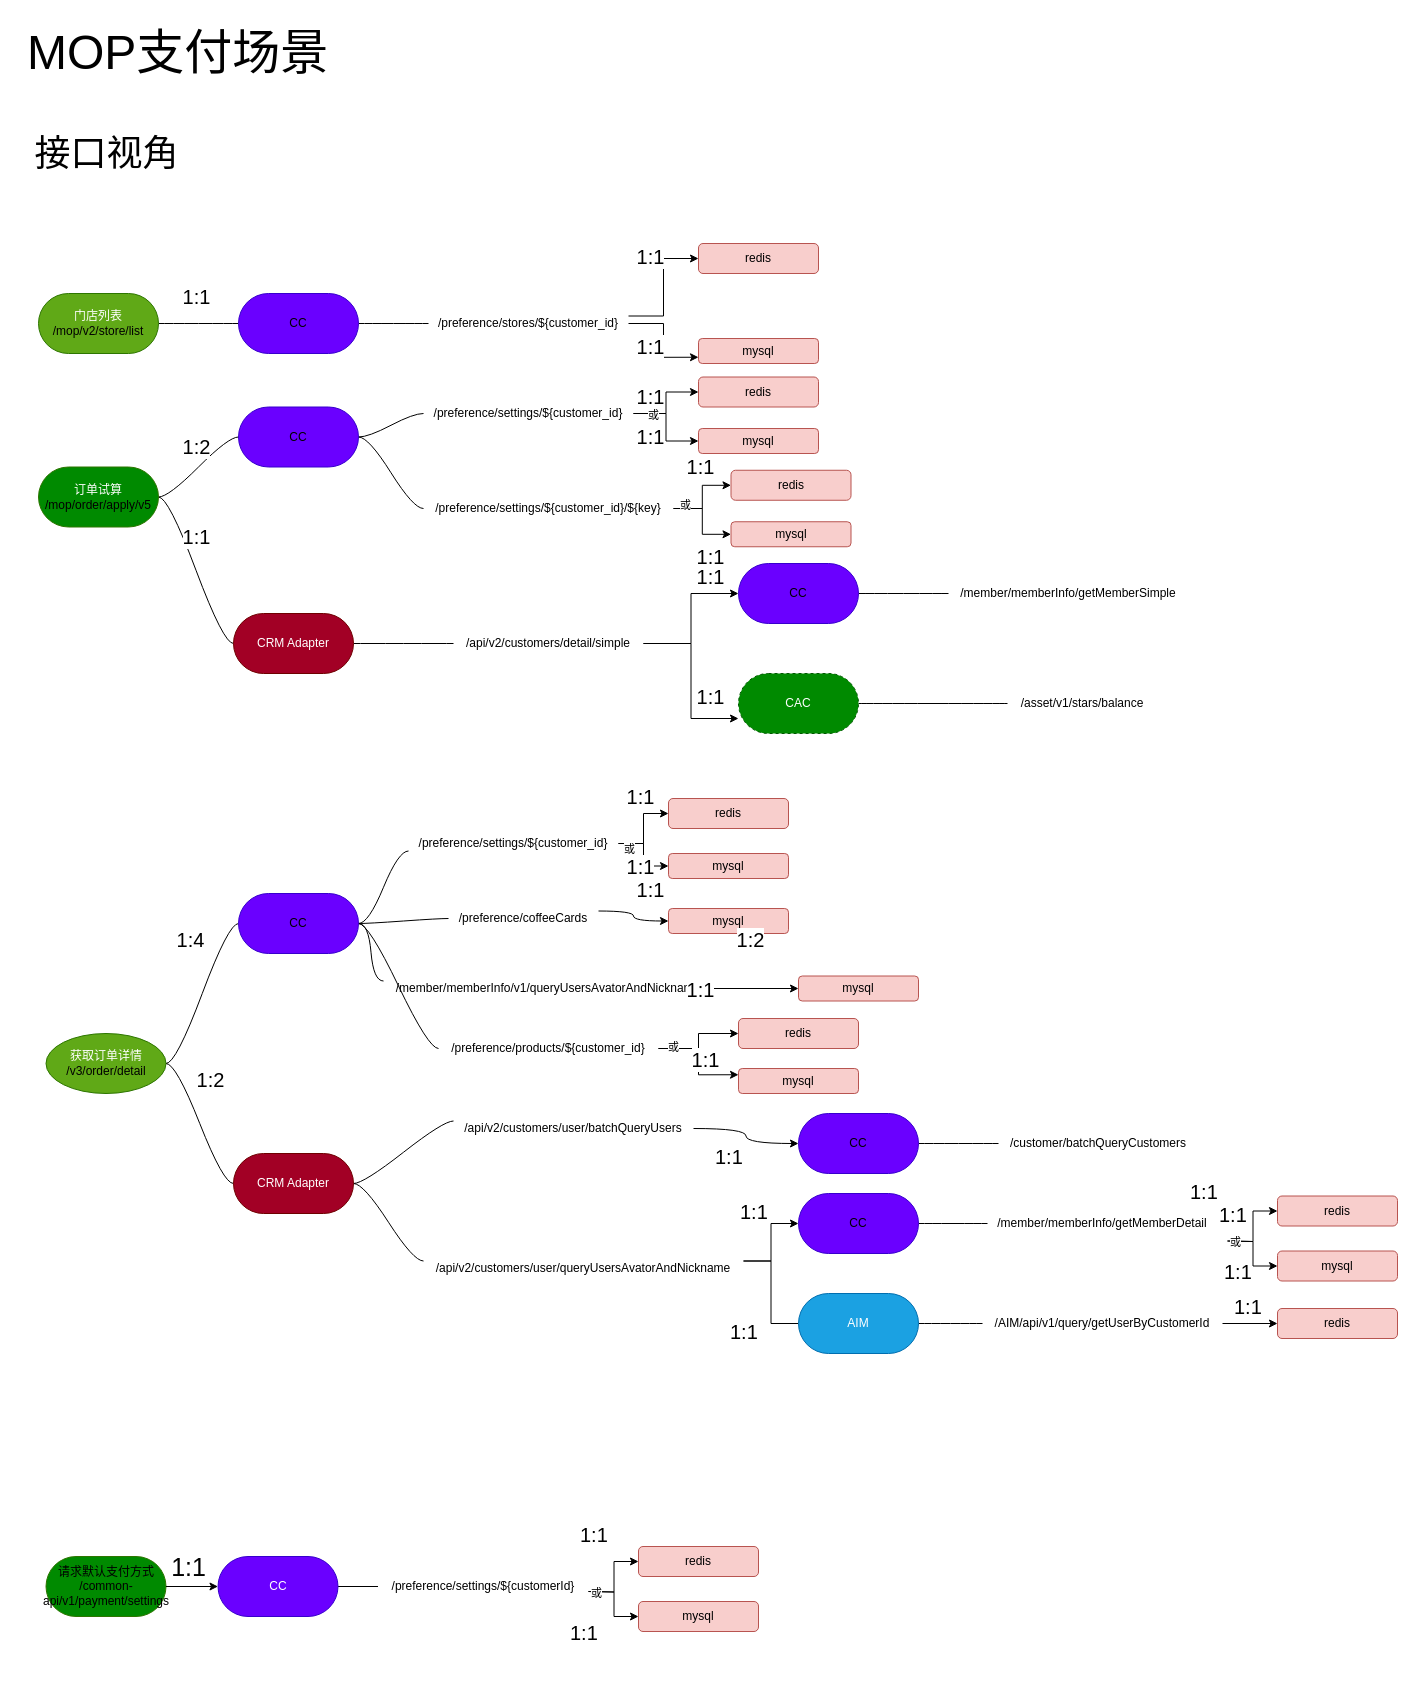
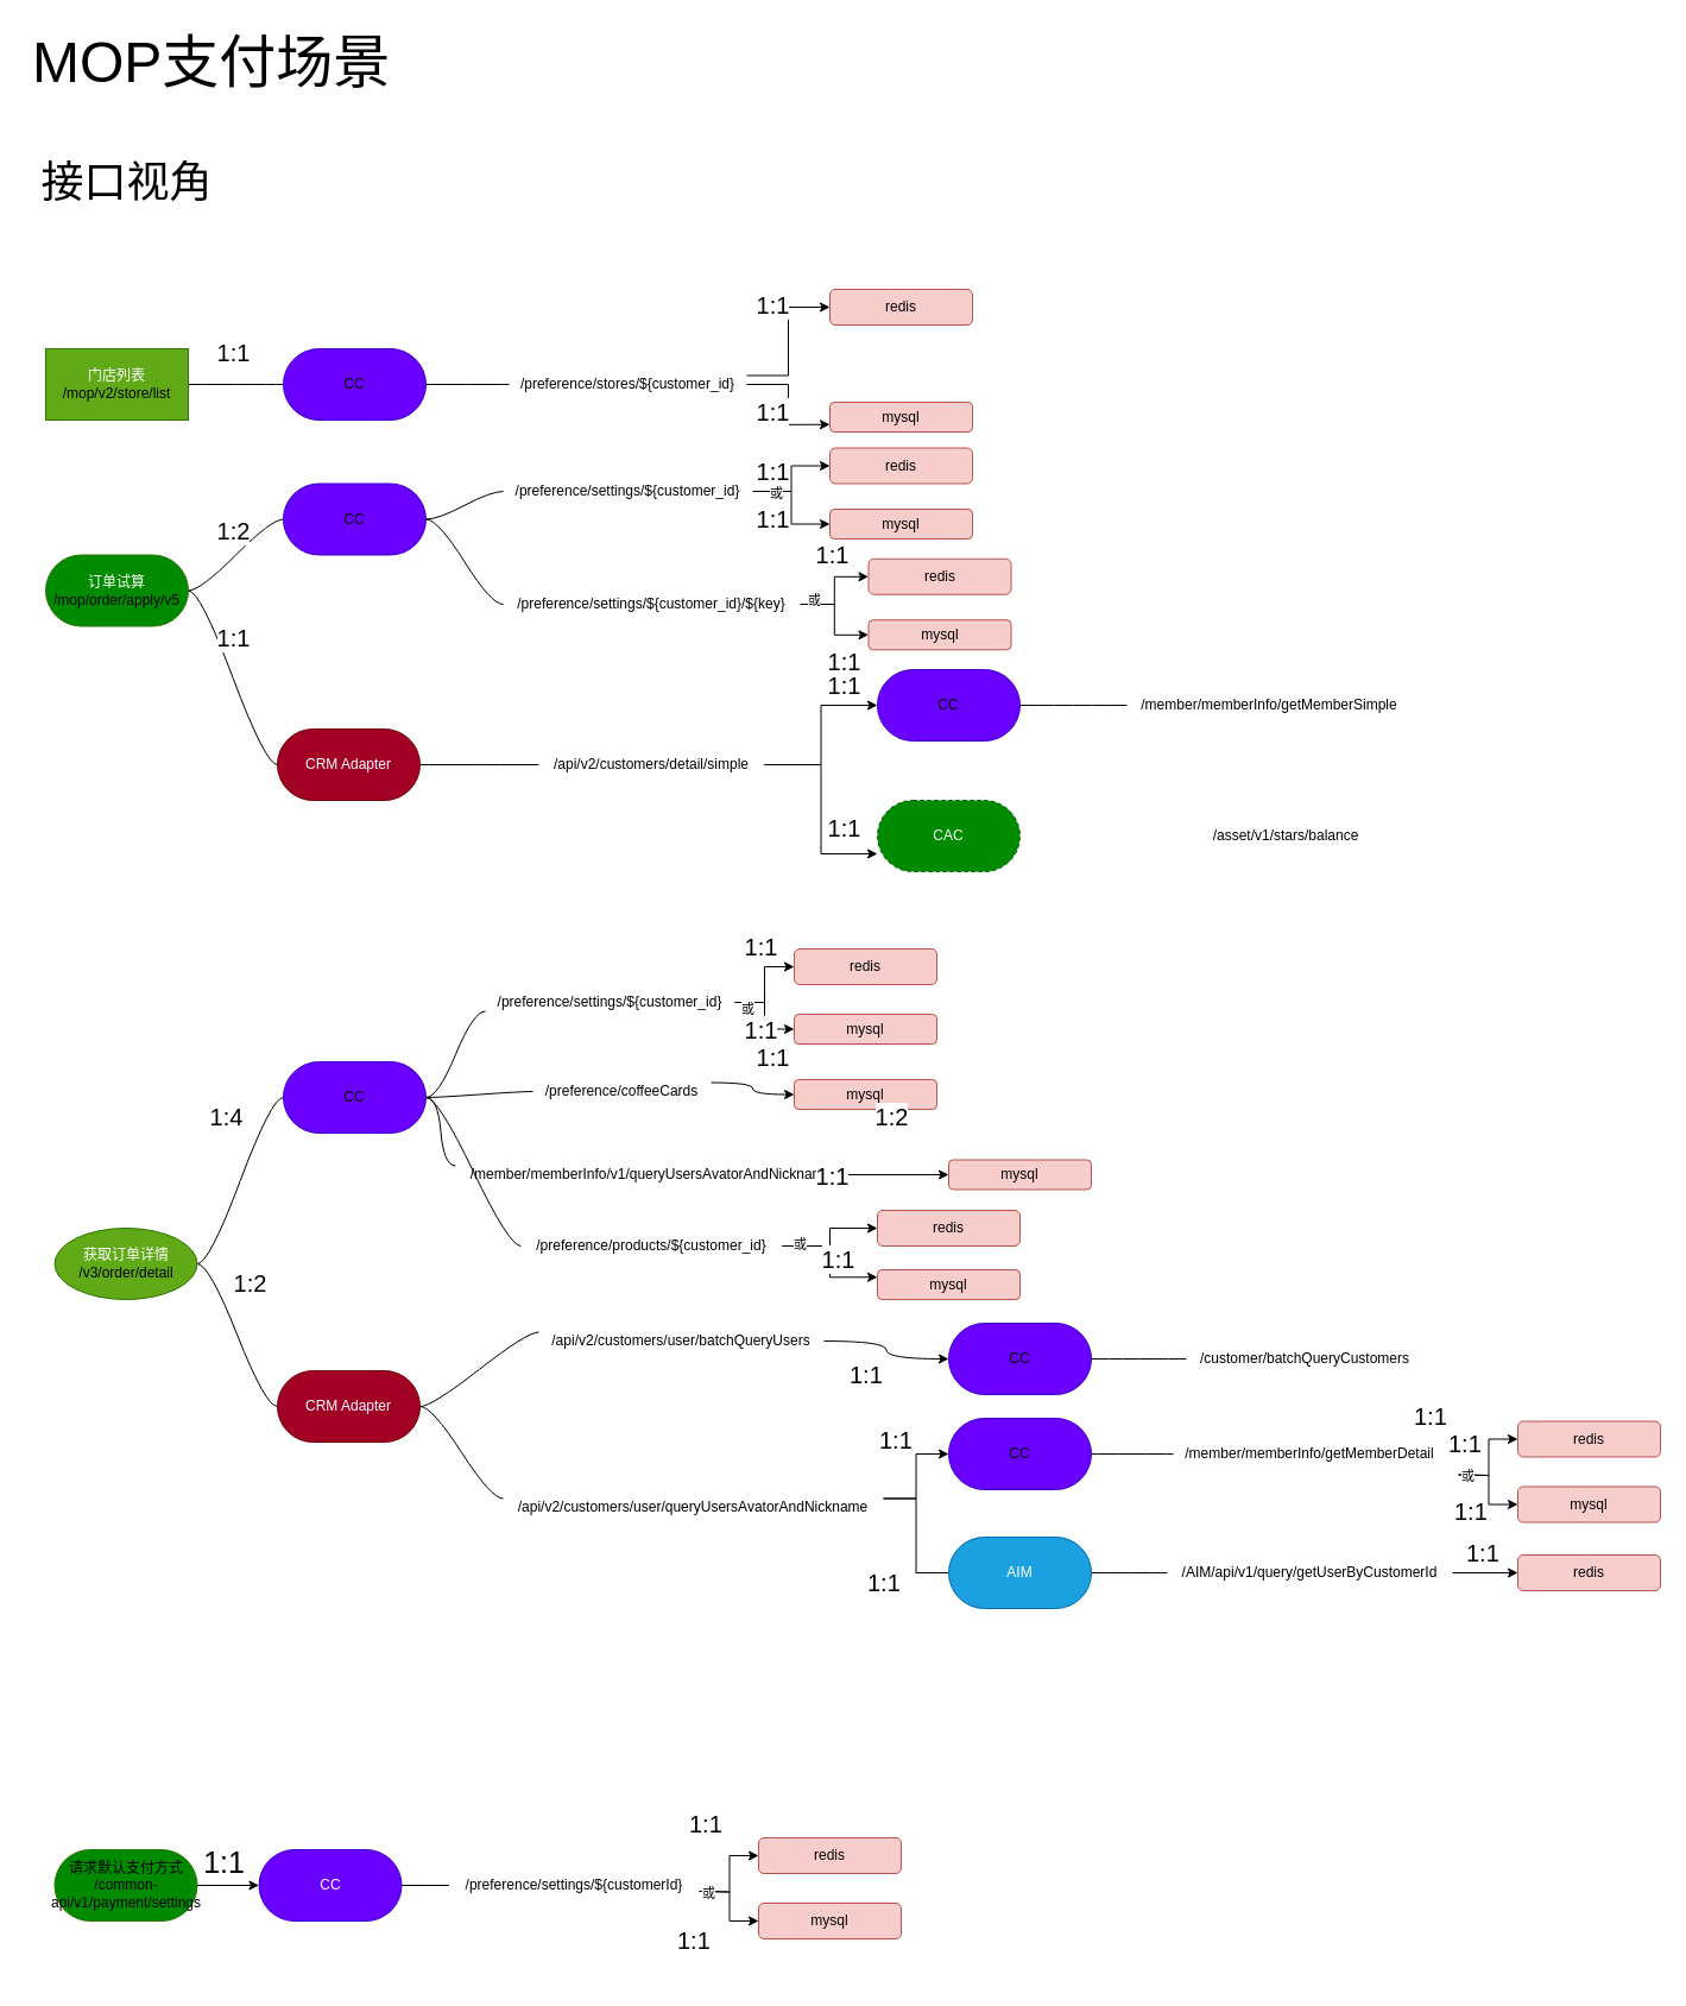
- <mxCell id="5" value="门店列表&lt;div&gt;&lt;font color=&quot;#000000&quot;&gt;/mop/v2/store/list&lt;/font&gt;&lt;/div&gt;" style="whiteSpace=wrap;html=1;rounded=1;arcSize=50;align=center;verticalAlign=middle;strokeWidth=1;autosize=0;spacing=4;treeFolding=1;treeMoving=1;newEdgeStyle={&quot;edgeStyle&quot;:&quot;entityRelationEdgeStyle&quot;,&quot;startArrow&quot;:&quot;none&quot;,&quot;endArrow&quot;:&quot;none&quot;,&quot;segment&quot;:10,&quot;curved&quot;:1,&quot;sourcePerimeterSpacing&quot;:0,&quot;targetPerimeterSpacing&quot;:0};strokeColor=#2D7600;fontFamily=Helvetica;fontSize=12;fontColor=#ffffff;fillColor=#60a917;" vertex="1" parent="1"><mxGeometry x="38" y="293" width="120" height="60" as="geometry" /></mxCell>
+ <mxCell id="5" value="门店列表&lt;div&gt;&lt;font color=&quot;#000000&quot;&gt;/mop/v2/store/list&lt;/font&gt;&lt;/div&gt;" style="whiteSpace=wrap;html=1;arcSize=50;align=center;verticalAlign=middle;strokeWidth=1;autosize=0;spacing=4;treeFolding=1;treeMoving=1;newEdgeStyle={&quot;edgeStyle&quot;:&quot;entityRelationEdgeStyle&quot;,&quot;startArrow&quot;:&quot;none&quot;,&quot;endArrow&quot;:&quot;none&quot;,&quot;segment&quot;:10,&quot;curved&quot;:1,&quot;sourcePerimeterSpacing&quot;:0,&quot;targetPerimeterSpacing&quot;:0};strokeColor=#2D7600;fontFamily=Helvetica;fontSize=12;fontColor=#ffffff;fillColor=#60a917;rounded=0;" vertex="1" parent="1"><mxGeometry x="38" y="293" width="120" height="60" as="geometry" /></mxCell>
- <mxCell id="47" style="edgeStyle=entityRelationEdgeStyle;rounded=0;orthogonalLoop=1;jettySize=auto;html=1;startArrow=none;endArrow=none;segment=10;curved=1;sourcePerimeterSpacing=0;targetPerimeterSpacing=0;exitX=1;exitY=0.5;exitDx=0;exitDy=0;" edge="1" parent="1" source="48" target="50"><mxGeometry relative="1" as="geometry" /></mxCell>
